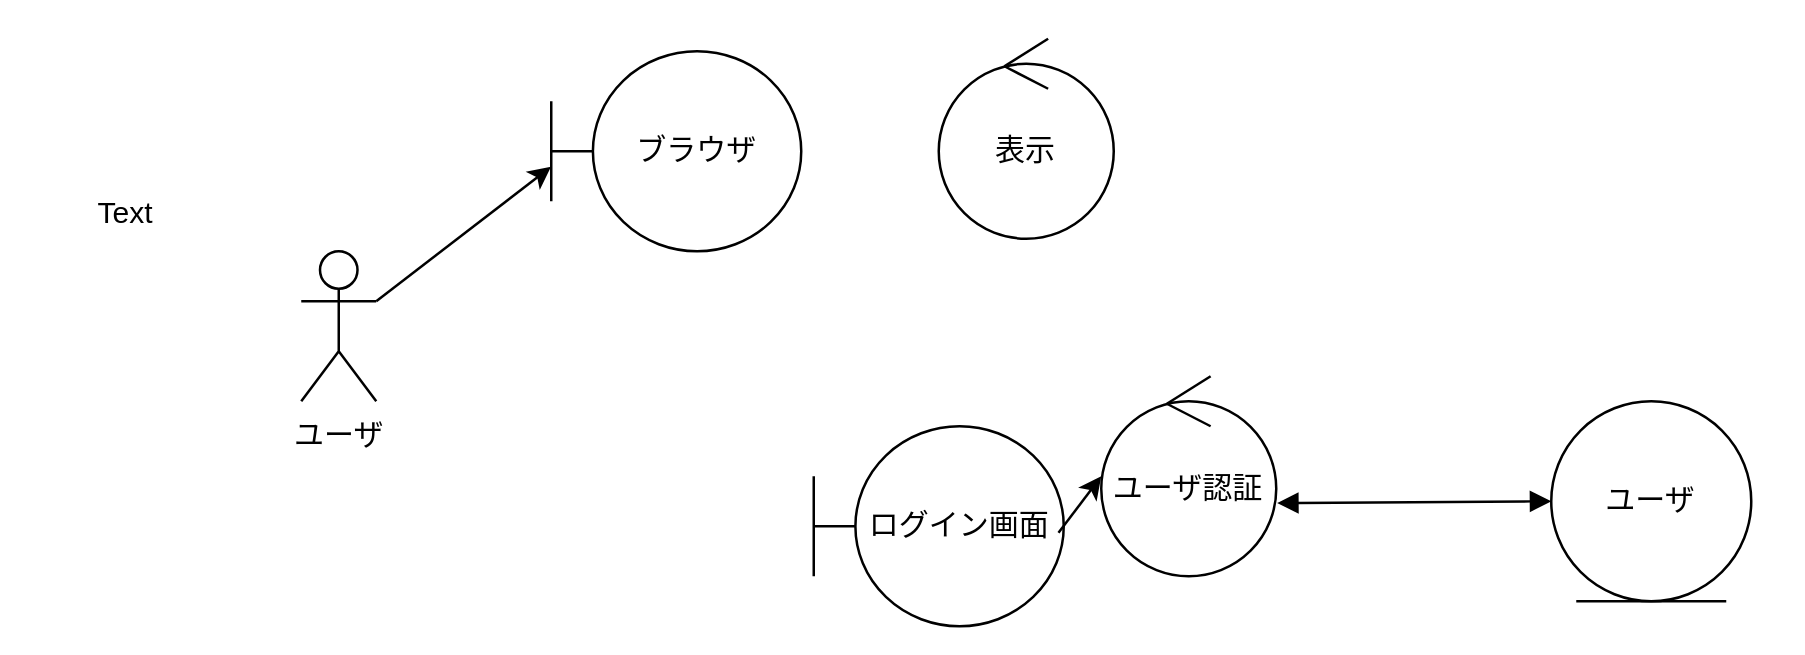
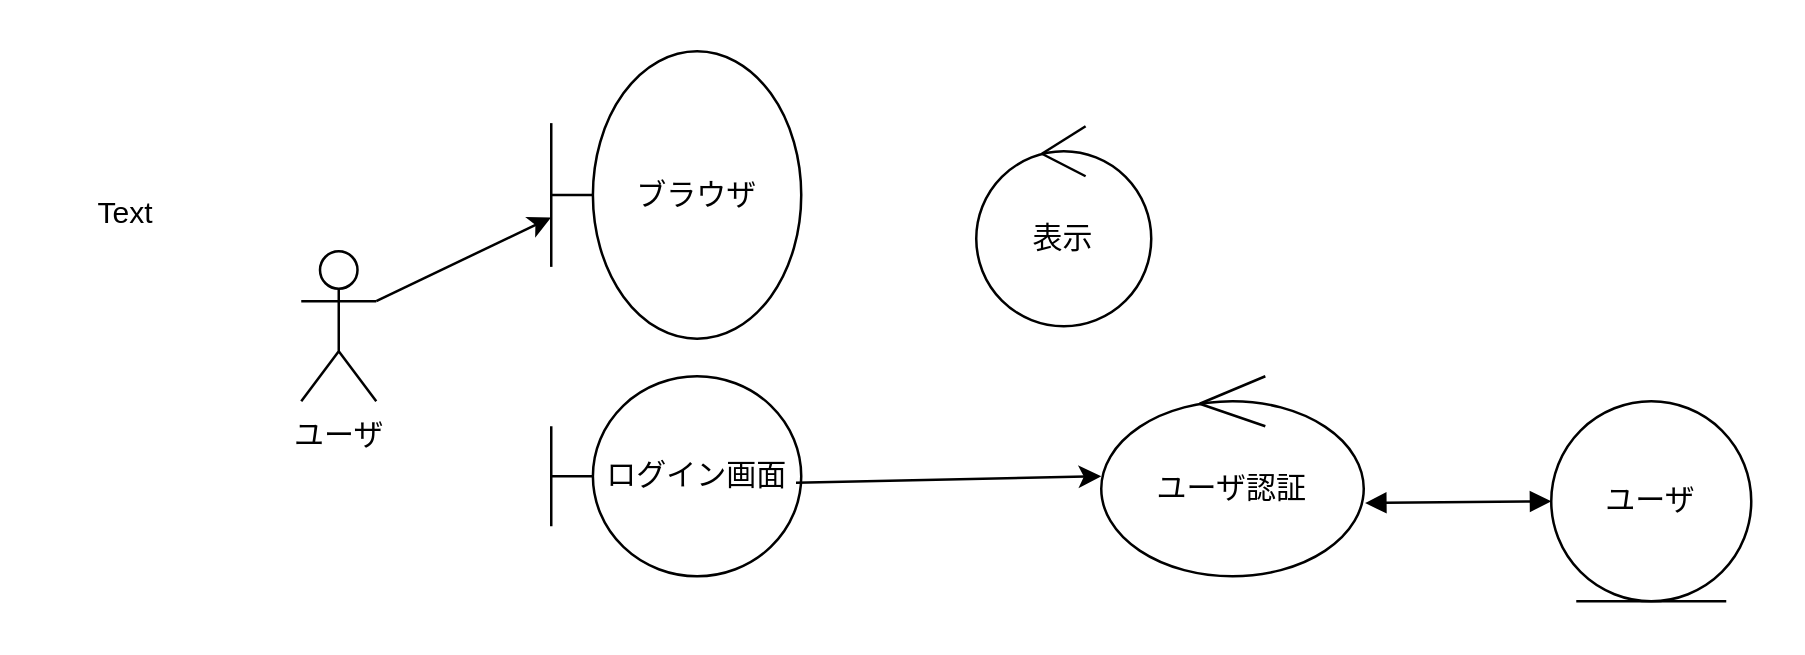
- <mxCell id="6" value="表示" style="ellipse;shape=umlControl;whiteSpace=wrap;html=1;" vertex="1" parent="1"><mxGeometry x="375" y="15" width="70" height="80" as="geometry" /></mxCell>
+ <mxCell id="6" value="表示" style="ellipse;shape=umlControl;whiteSpace=wrap;html=1;" vertex="1" parent="1"><mxGeometry x="390" y="50" width="70" height="80" as="geometry" /></mxCell>
- <mxCell id="4" value="ブラウザ" style="shape=umlBoundary;whiteSpace=wrap;html=1;" vertex="1" parent="1"><mxGeometry x="220" y="20" width="100" height="80" as="geometry" /></mxCell>
+ <mxCell id="4" value="ブラウザ" style="shape=umlBoundary;whiteSpace=wrap;html=1;" vertex="1" parent="1"><mxGeometry x="220" y="20" width="100" height="115" as="geometry" /></mxCell>
- <mxCell id="8" value="ユーザ認証" style="ellipse;shape=umlControl;whiteSpace=wrap;html=1;" vertex="1" parent="1"><mxGeometry x="440" y="150" width="70" height="80" as="geometry" /></mxCell>
+ <mxCell id="8" value="ユーザ認証" style="ellipse;shape=umlControl;whiteSpace=wrap;html=1;" vertex="1" parent="1"><mxGeometry x="440" y="150" width="105" height="80" as="geometry" /></mxCell>
- <mxCell id="7" value="ログイン画面" style="shape=umlBoundary;whiteSpace=wrap;html=1;" vertex="1" parent="1"><mxGeometry x="325" y="170" width="100" height="80" as="geometry" /></mxCell>
+ <mxCell id="7" value="ログイン画面" style="shape=umlBoundary;whiteSpace=wrap;html=1;" vertex="1" parent="1"><mxGeometry x="220" y="150" width="100" height="80" as="geometry" /></mxCell>
